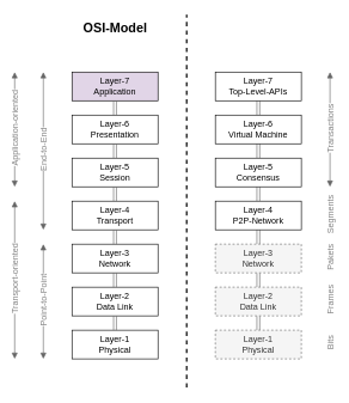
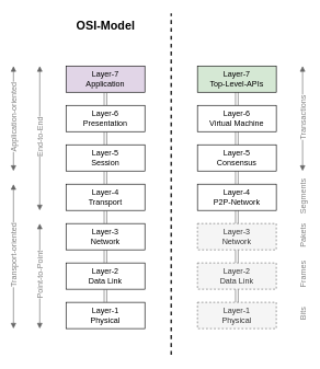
- <mxCell id="10" value="Layer-7&lt;br&gt;Top-Level-APIs" style="rounded=0;whiteSpace=wrap;html=1;" parent="1" vertex="1"><mxGeometry x="300" y="100" width="120" height="40" as="geometry" /></mxCell>
+ <mxCell id="10" value="Layer-7&lt;br&gt;Top-Level-APIs" style="rounded=0;whiteSpace=wrap;html=1;fillColor=#d5e8d4;" parent="1" vertex="1"><mxGeometry x="300" y="100" width="120" height="40" as="geometry" /></mxCell>
